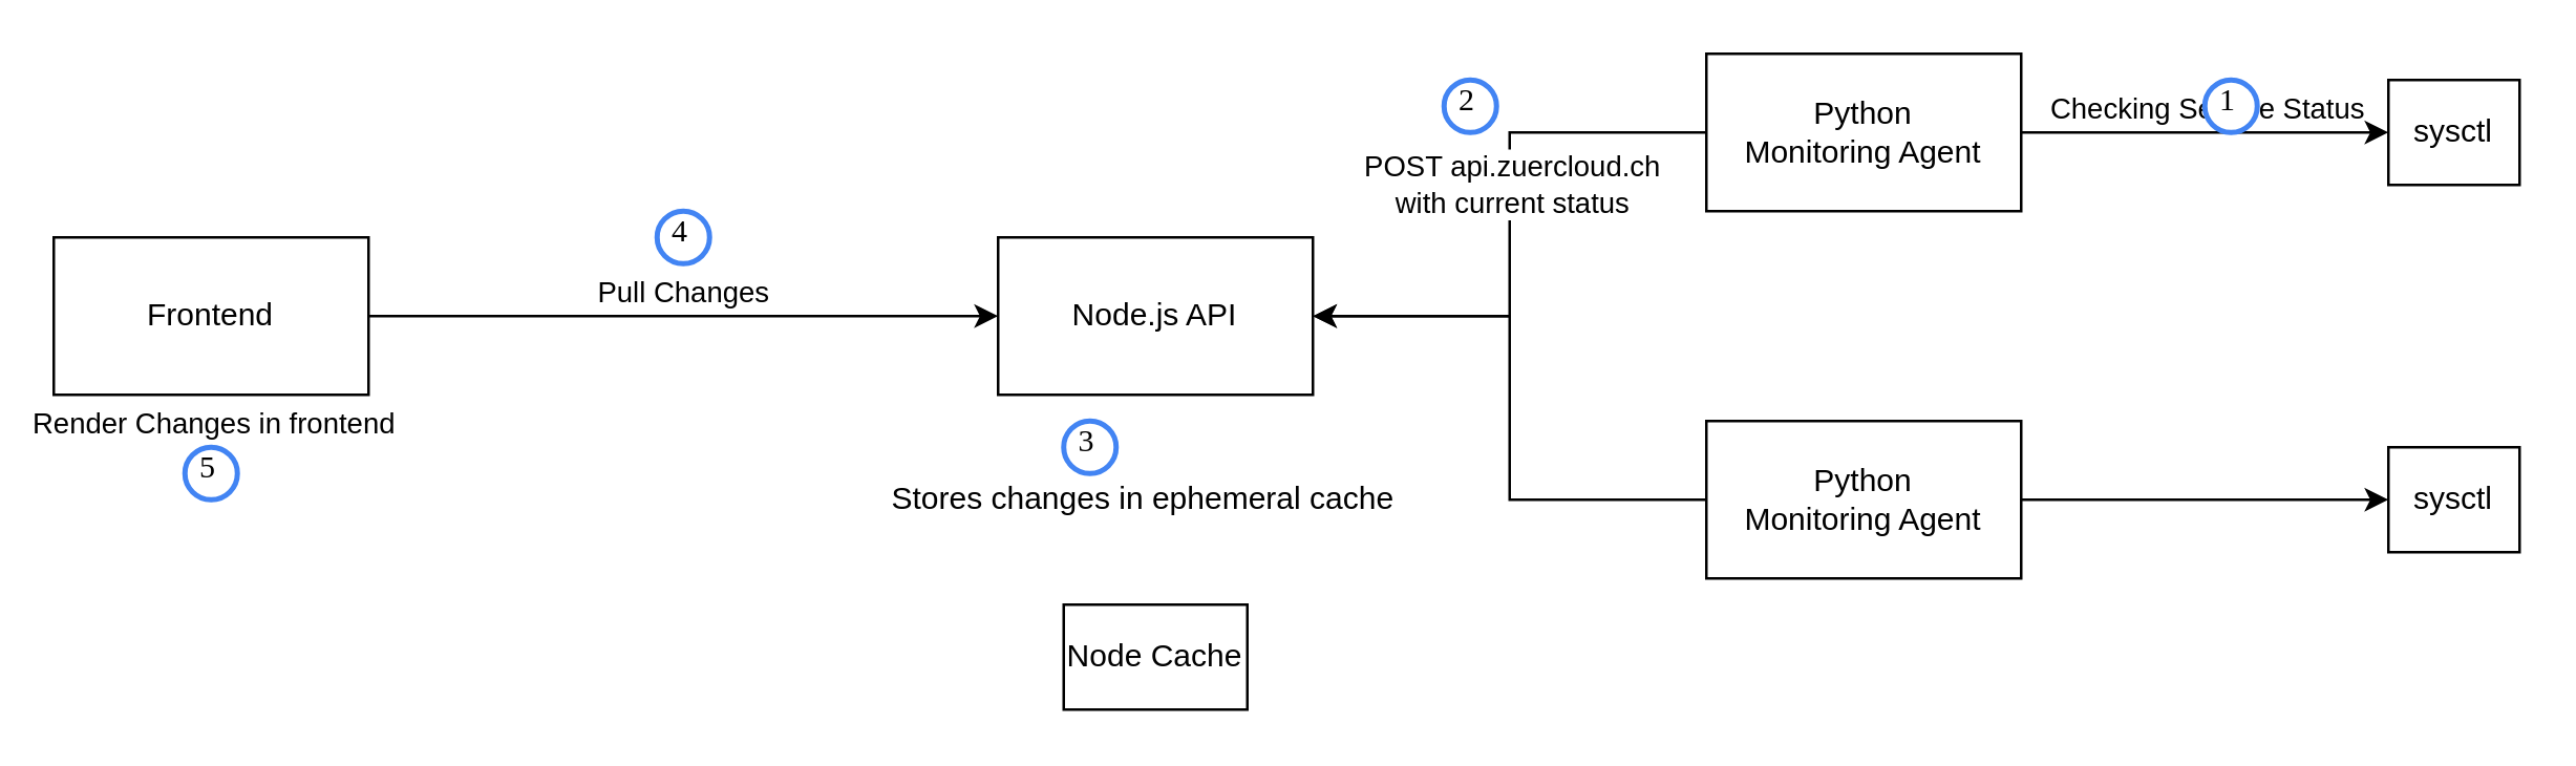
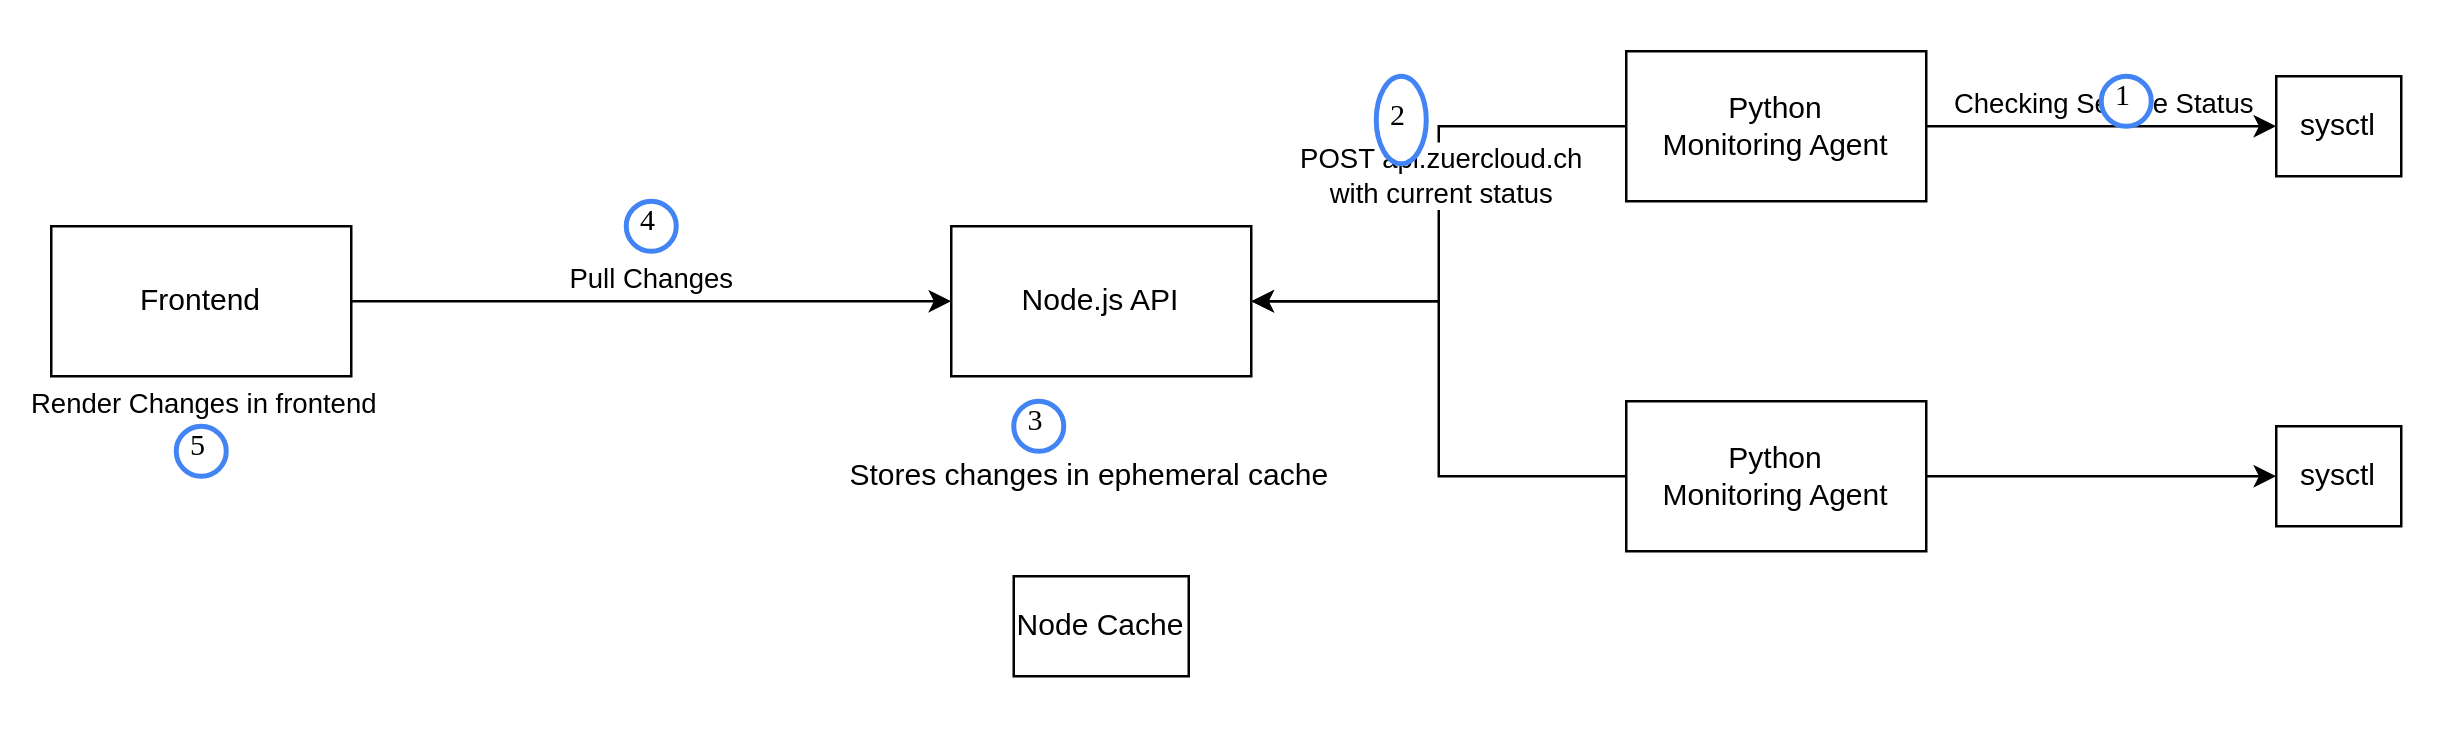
- <mxCell id="18" value="2" style="ellipse;whiteSpace=wrap;html=1;aspect=fixed;strokeWidth=2;fontFamily=Tahoma;spacingBottom=4;spacingRight=2;strokeColor=#4284F3;" vertex="1" parent="1"><mxGeometry x="550" y="30" width="20" height="20" as="geometry" /></mxCell>
+ <mxCell id="18" value="2" style="ellipse;whiteSpace=wrap;html=1;aspect=fixed;strokeWidth=2;fontFamily=Tahoma;spacingBottom=4;spacingRight=2;strokeColor=#4284F3;" vertex="1" parent="1"><mxGeometry x="550" y="30" width="20" height="35" as="geometry" /></mxCell>
